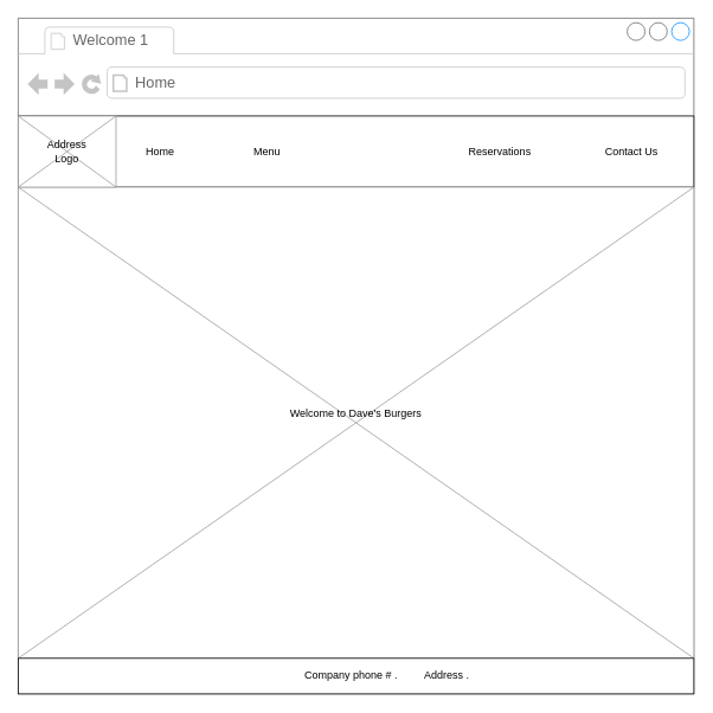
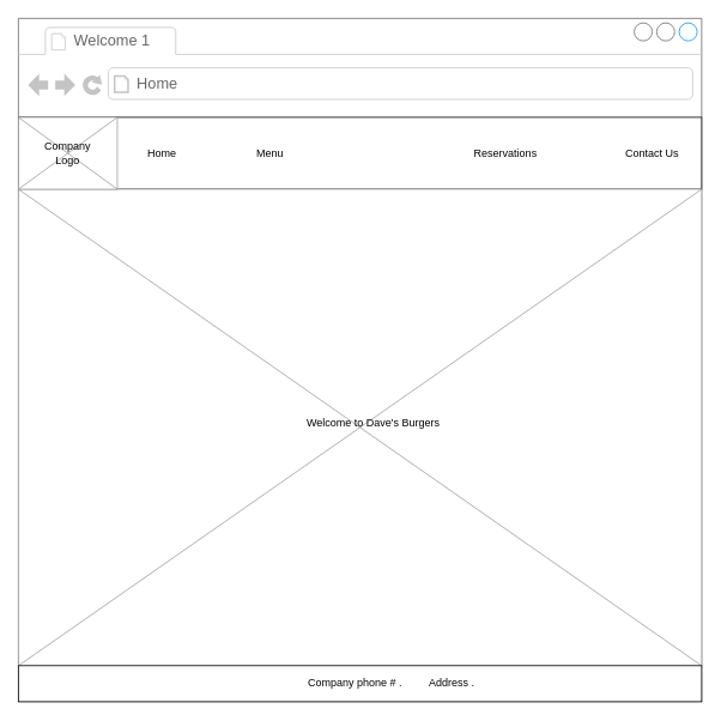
- <mxCell id="15" value="Address Logo" style="text;html=1;strokeColor=none;fillColor=none;align=center;verticalAlign=middle;whiteSpace=wrap;rounded=0;" parent="1" vertex="1"><mxGeometry x="55" y="160" width="40" height="20" as="geometry" /></mxCell>
+ <mxCell id="15" value="Company Logo" style="text;html=1;strokeColor=none;fillColor=none;align=center;verticalAlign=middle;whiteSpace=wrap;rounded=0;" parent="1" vertex="1"><mxGeometry x="55" y="160" width="40" height="20" as="geometry" /></mxCell>
- <mxCell id="11" value="Contact Us" style="text;html=1;strokeColor=none;fillColor=none;align=center;verticalAlign=middle;whiteSpace=wrap;rounded=0;" parent="2" vertex="1"><mxGeometry x="650" y="140" width="80" height="20" as="geometry" /></mxCell>
+ <mxCell id="11" value="Contact Us" style="text;html=1;strokeColor=none;fillColor=none;align=center;verticalAlign=middle;whiteSpace=wrap;rounded=0;" parent="2" vertex="1"><mxGeometry x="665" y="140" width="80" height="20" as="geometry" /></mxCell>
- <mxCell id="13" value="Welcome to Dave's Burgers" style="text;html=1;strokeColor=none;fillColor=none;align=center;verticalAlign=middle;whiteSpace=wrap;rounded=0;" parent="2" vertex="1"><mxGeometry x="240" y="420" width="280" height="50" as="geometry" /></mxCell>
+ <mxCell id="13" value="Welcome to Dave's Burgers" style="text;html=1;strokeColor=none;fillColor=none;align=center;verticalAlign=middle;whiteSpace=wrap;rounded=0;" parent="2" vertex="1"><mxGeometry x="255" y="425" width="280" height="50" as="geometry" /></mxCell>
